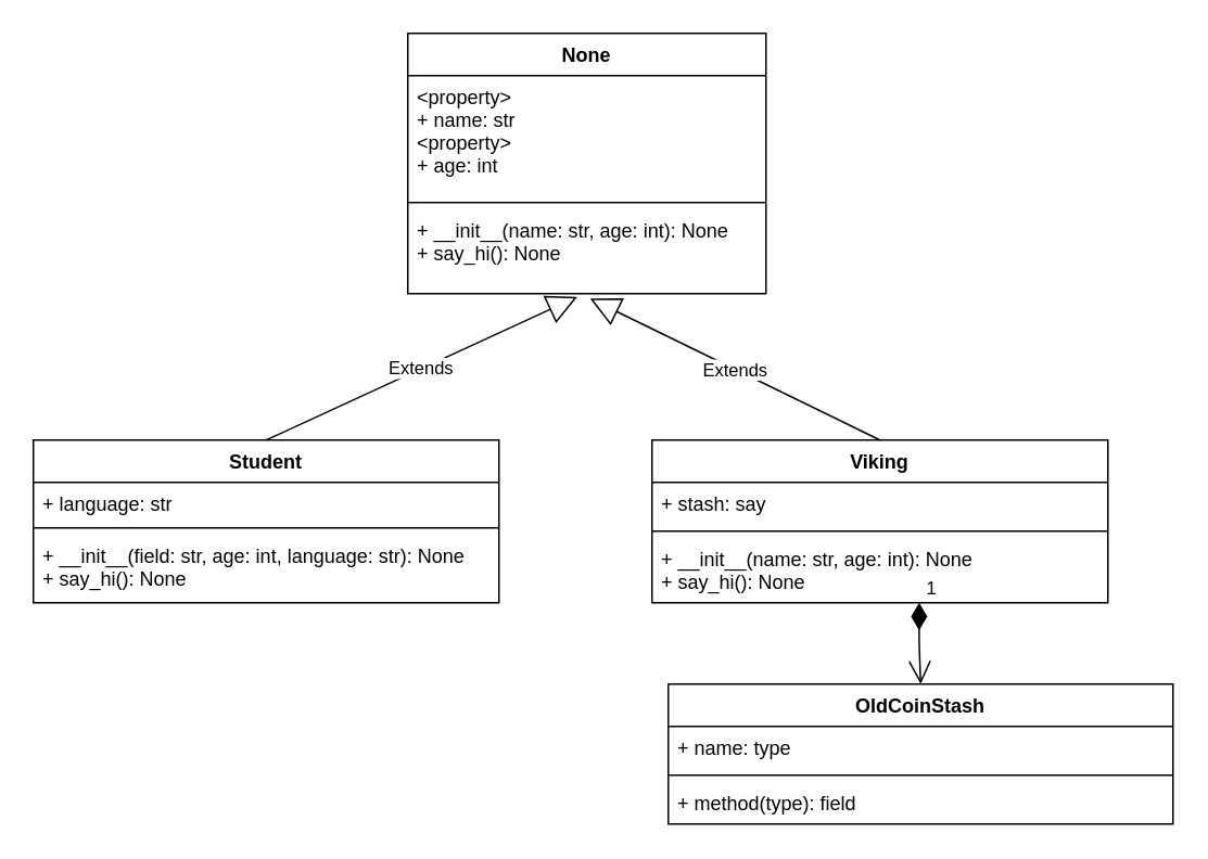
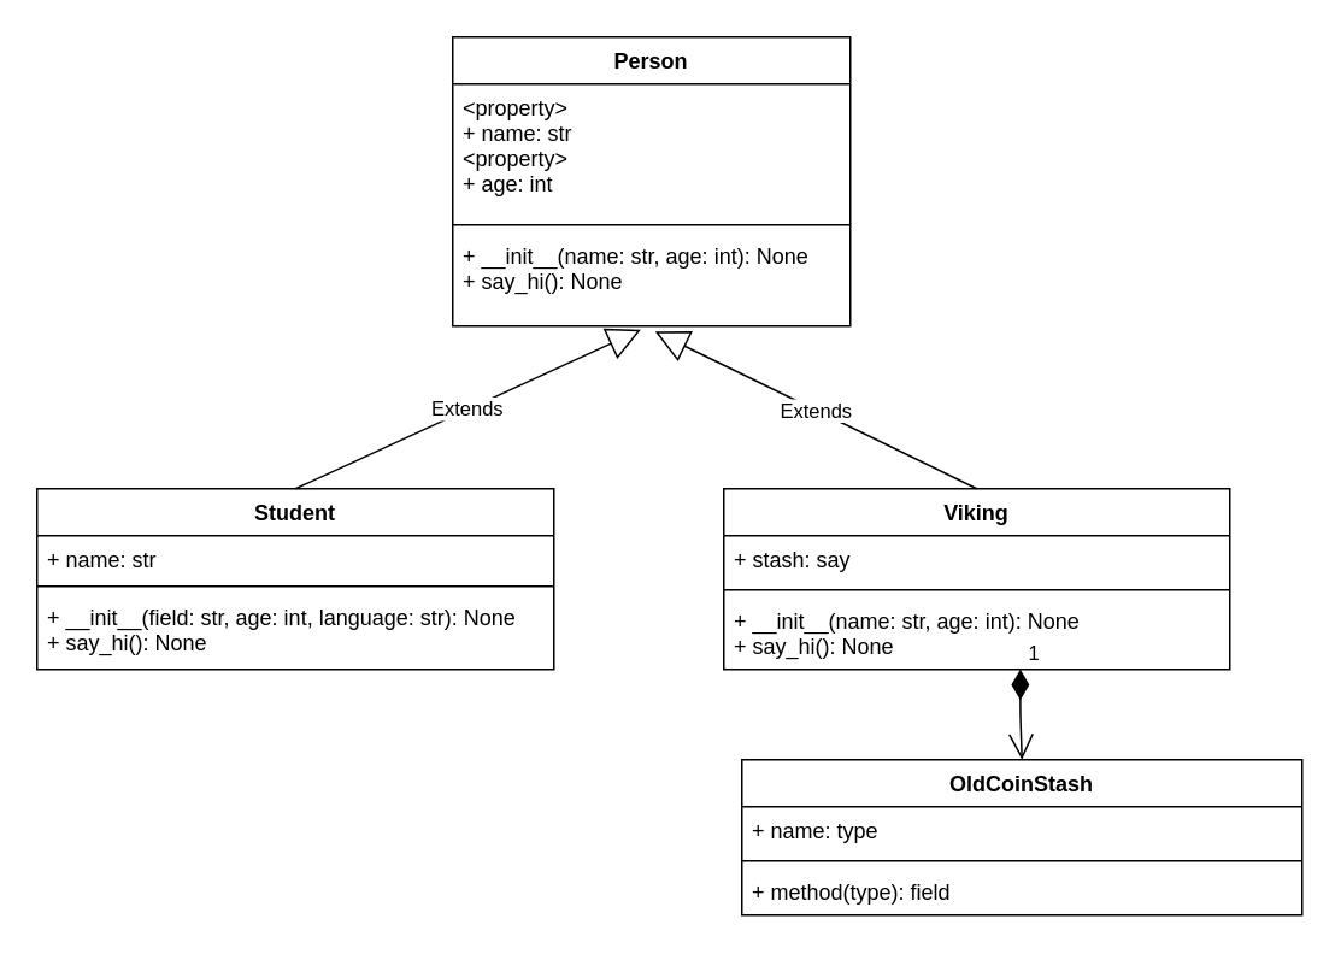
- <mxCell id="2" value="None" style="swimlane;fontStyle=1;align=center;verticalAlign=top;childLayout=stackLayout;horizontal=1;startSize=26;horizontalStack=0;resizeParent=1;resizeParentMax=0;resizeLast=0;collapsible=1;marginBottom=0;" parent="1" vertex="1"><mxGeometry x="250" y="20" width="220" height="160" as="geometry" /></mxCell>
+ <mxCell id="2" value="Person" style="swimlane;fontStyle=1;align=center;verticalAlign=top;childLayout=stackLayout;horizontal=1;startSize=26;horizontalStack=0;resizeParent=1;resizeParentMax=0;resizeLast=0;collapsible=1;marginBottom=0;" parent="1" vertex="1"><mxGeometry x="250" y="20" width="220" height="160" as="geometry" /></mxCell>
- <mxCell id="7" value="+ language: str" style="text;strokeColor=none;fillColor=none;align=left;verticalAlign=top;spacingLeft=4;spacingRight=4;overflow=hidden;rotatable=0;points=[[0,0.5],[1,0.5]];portConstraint=eastwest;" parent="6" vertex="1"><mxGeometry y="26" width="286" height="24" as="geometry" /></mxCell>
+ <mxCell id="7" value="+ name: str" style="text;strokeColor=none;fillColor=none;align=left;verticalAlign=top;spacingLeft=4;spacingRight=4;overflow=hidden;rotatable=0;points=[[0,0.5],[1,0.5]];portConstraint=eastwest;" parent="6" vertex="1"><mxGeometry y="26" width="286" height="24" as="geometry" /></mxCell>
